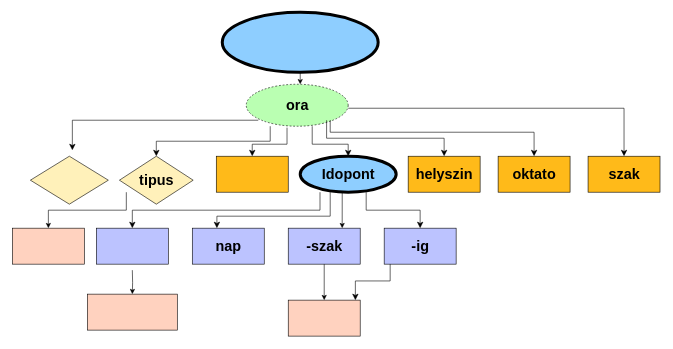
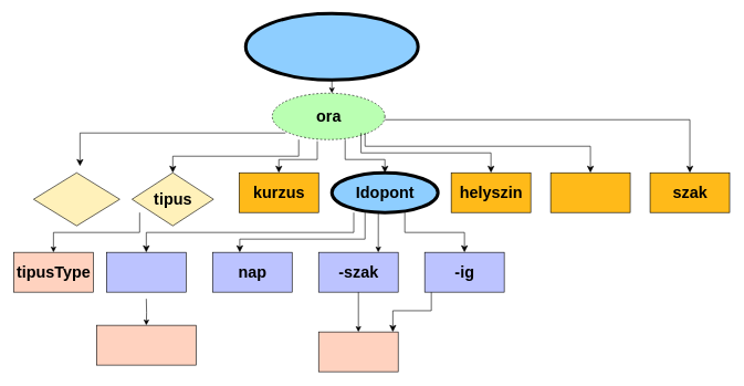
+ <mxCell id="25" value="kurzus" style="text;strokeColor=none;fillColor=none;html=1;fontSize=24;fontStyle=1;verticalAlign=middle;align=center;" parent="1" vertex="1"><mxGeometry x="370" y="270" width="100" height="40" as="geometry" /></mxCell>
- <mxCell id="37" value="oktato" style="text;strokeColor=none;fillColor=none;html=1;fontSize=24;fontStyle=1;verticalAlign=middle;align=center;" parent="1" vertex="1"><mxGeometry x="840" y="270" width="100" height="40" as="geometry" /></mxCell>
+ <mxCell id="44" value="&lt;font style=&quot;vertical-align: inherit;&quot;&gt;&lt;font style=&quot;vertical-align: inherit;&quot;&gt;tipusType&lt;/font&gt;&lt;/font&gt;" style="text;strokeColor=none;fillColor=none;html=1;fontSize=24;fontStyle=1;verticalAlign=middle;align=center;" vertex="1" parent="1"><mxGeometry x="30" y="390" width="100" height="40" as="geometry" /></mxCell>
